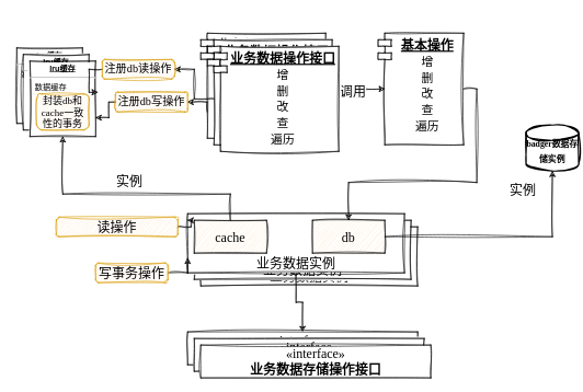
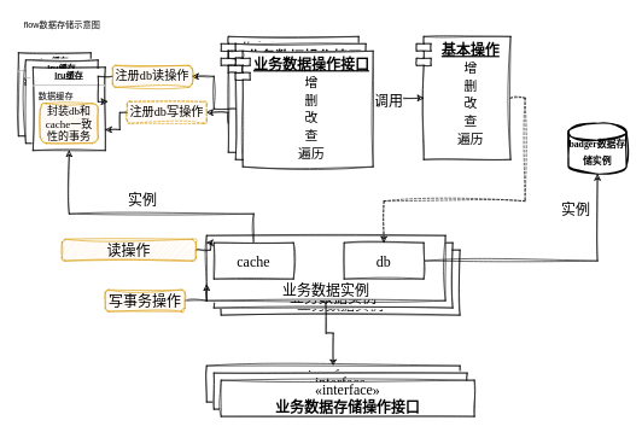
+ <mxCell id="37" value="flow数据存储示意图" style="text;html=1;align=center;verticalAlign=middle;resizable=0;points=[];autosize=1;strokeColor=none;fillColor=none;" vertex="1" parent="1"><mxGeometry x="20" y="20" width="130" height="30" as="geometry" /></mxCell>
- <mxCell id="35" value="注册db写操作" style="rounded=1;whiteSpace=wrap;html=1;sketch=1;hachureGap=4;jiggle=2;curveFitting=1;fontFamily=Architects Daughter;fontSource=https%3A%2F%2Ffonts.googleapis.com%2Fcss%3Ffamily%3DArchitects%2BDaughter;fontSize=17;fillColor=#ffe6cc;strokeColor=#d79b00;" vertex="1" parent="1"><mxGeometry x="175" y="140" width="110" height="30" as="geometry" /></mxCell>
+ <mxCell id="35" value="注册db写操作" style="rounded=1;whiteSpace=wrap;html=1;sketch=1;hachureGap=4;jiggle=2;curveFitting=1;fontFamily=Architects Daughter;fontSource=https%3A%2F%2Ffonts.googleapis.com%2Fcss%3Ffamily%3DArchitects%2BDaughter;fontSize=17;fillColor=#ffe6cc;strokeColor=#d79b00;dashed=1;" vertex="1" parent="1"><mxGeometry x="175" y="140" width="110" height="30" as="geometry" /></mxCell>
- <mxCell id="22" value="&lt;p style=&quot;border-color: var(--border-color); margin: 4px 0px 0px;&quot;&gt;&lt;b style=&quot;border-color: var(--border-color);&quot;&gt;&lt;font style=&quot;font-size: 13px;&quot;&gt;badger数据存储实例&lt;/font&gt;&lt;/b&gt;&lt;/p&gt;" style="strokeWidth=2;html=1;shape=mxgraph.flowchart.database;whiteSpace=wrap;sketch=1;hachureGap=4;jiggle=2;curveFitting=1;fontFamily=Architects Daughter;fontSource=https%3A%2F%2Ffonts.googleapis.com%2Fcss%3Ffamily%3DArchitects%2BDaughter;fontSize=20;" vertex="1" parent="1"><mxGeometry x="800" y="190" width="80" height="70" as="geometry" /></mxCell>
+ <mxCell id="22" value="&lt;p style=&quot;border-color: var(--border-color); margin: 4px 0px 0px;&quot;&gt;&lt;b style=&quot;border-color: var(--border-color);&quot;&gt;&lt;font style=&quot;font-size: 13px;&quot;&gt;badger数据存储实例&lt;/font&gt;&lt;/b&gt;&lt;/p&gt;" style="strokeWidth=2;html=1;shape=mxgraph.flowchart.database;whiteSpace=wrap;sketch=1;hachureGap=4;jiggle=2;curveFitting=1;fontFamily=Architects Daughter;fontSource=https%3A%2F%2Ffonts.googleapis.com%2Fcss%3Ffamily%3DArchitects%2BDaughter;fontSize=20;" vertex="1" parent="1"><mxGeometry x="785" y="170" width="80" height="70" as="geometry" /></mxCell>
- <mxCell id="23" style="edgeStyle=orthogonalEdgeStyle;rounded=0;sketch=1;hachureGap=4;jiggle=2;curveFitting=1;orthogonalLoop=1;jettySize=auto;html=1;exitX=1;exitY=0.5;exitDx=0;exitDy=0;fontFamily=Architects Daughter;fontSource=https%3A%2F%2Ffonts.googleapis.com%2Fcss%3Ffamily%3DArchitects%2BDaughter;fontSize=16;entryX=0.5;entryY=0;entryDx=0;entryDy=0;" edge="1" parent="1" source="5" target="14"><mxGeometry relative="1" as="geometry"><mxPoint x="530" y="345" as="targetPoint" /></mxGeometry></mxCell>
+ <mxCell id="23" style="edgeStyle=orthogonalEdgeStyle;rounded=0;sketch=1;hachureGap=4;jiggle=2;curveFitting=1;orthogonalLoop=1;jettySize=auto;html=1;exitX=1;exitY=0.5;exitDx=0;exitDy=0;fontFamily=Architects Daughter;fontSource=https%3A%2F%2Ffonts.googleapis.com%2Fcss%3Ffamily%3DArchitects%2BDaughter;fontSize=16;entryX=0.5;entryY=0;entryDx=0;entryDy=0;dashed=1;" edge="1" parent="1" source="5" target="14"><mxGeometry relative="1" as="geometry"><mxPoint x="530" y="345" as="targetPoint" /></mxGeometry></mxCell>
- <mxCell id="17" value="cache" style="html=1;whiteSpace=wrap;sketch=1;hachureGap=4;jiggle=2;curveFitting=1;fontFamily=Architects Daughter;fontSource=https%3A%2F%2Ffonts.googleapis.com%2Fcss%3Ffamily%3DArchitects%2BDaughter;fontSize=20;fillColor=#ffe6cc;" vertex="1" parent="1"><mxGeometry x="295" y="335" width="110" height="50" as="geometry" /></mxCell>
+ <mxCell id="17" value="cache" style="html=1;whiteSpace=wrap;sketch=1;hachureGap=4;jiggle=2;curveFitting=1;fontFamily=Architects Daughter;fontSource=https%3A%2F%2Ffonts.googleapis.com%2Fcss%3Ffamily%3DArchitects%2BDaughter;fontSize=20;" vertex="1" parent="1"><mxGeometry x="295" y="335" width="110" height="50" as="geometry" /></mxCell>
- <mxCell id="14" value="db" style="html=1;whiteSpace=wrap;sketch=1;hachureGap=4;jiggle=2;curveFitting=1;fontFamily=Architects Daughter;fontSource=https%3A%2F%2Ffonts.googleapis.com%2Fcss%3Ffamily%3DArchitects%2BDaughter;fontSize=20;fillColor=#ffe6cc;" vertex="1" parent="1"><mxGeometry x="475" y="335" width="110" height="50" as="geometry" /></mxCell>
+ <mxCell id="14" value="db" style="html=1;whiteSpace=wrap;sketch=1;hachureGap=4;jiggle=2;curveFitting=1;fontFamily=Architects Daughter;fontSource=https%3A%2F%2Ffonts.googleapis.com%2Fcss%3Ffamily%3DArchitects%2BDaughter;fontSize=20;" vertex="1" parent="1"><mxGeometry x="475" y="335" width="110" height="50" as="geometry" /></mxCell>
